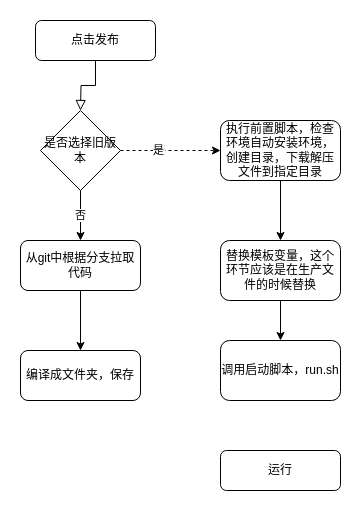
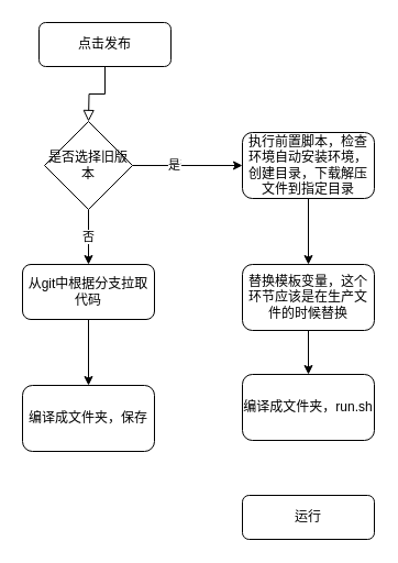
- <mxCell id="5" value="" style="edgeStyle=orthogonalEdgeStyle;rounded=0;orthogonalLoop=1;jettySize=auto;html=1;dashed=1;" edge="1" parent="1" source="8" target="13"><mxGeometry relative="1" as="geometry" /></mxCell>
+ <mxCell id="5" value="" style="edgeStyle=orthogonalEdgeStyle;rounded=0;orthogonalLoop=1;jettySize=auto;html=1;" edge="1" parent="1" source="8" target="13"><mxGeometry relative="1" as="geometry" /></mxCell>
- <mxCell id="16" value="调用启动脚本，run.sh" style="rounded=1;whiteSpace=wrap;html=1;" vertex="1" parent="1"><mxGeometry x="220" y="340" width="120" height="60" as="geometry" /></mxCell>
+ <mxCell id="16" value="编译成文件夹，run.sh" style="rounded=1;whiteSpace=wrap;html=1;" vertex="1" parent="1"><mxGeometry x="220" y="340" width="120" height="60" as="geometry" /></mxCell>
- <mxCell id="11" value="编译成文件夹，保存" style="rounded=1;whiteSpace=wrap;html=1;" vertex="1" parent="1"><mxGeometry x="20" y="350" width="120" height="50" as="geometry" /></mxCell>
+ <mxCell id="11" value="编译成文件夹，保存" style="rounded=1;whiteSpace=wrap;html=1;" vertex="1" parent="1"><mxGeometry x="20" y="350" width="120" height="60" as="geometry" /></mxCell>
